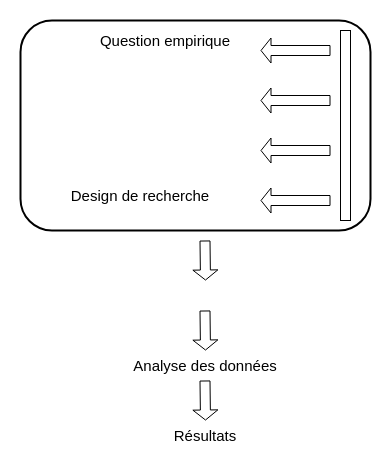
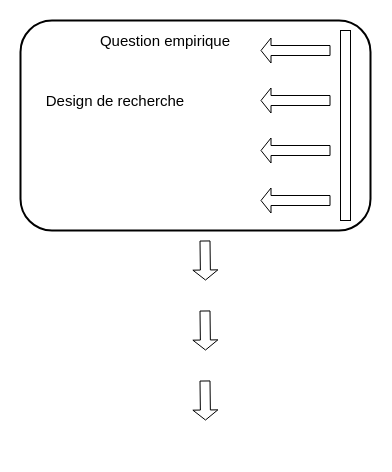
- <mxCell id="9" value="&lt;p align=&quot;center&quot; class=&quot;MsoNormal&quot;&gt;Design de recherche&lt;/p&gt;" style="text;html=1;strokeColor=none;fillColor=none;align=center;verticalAlign=middle;whiteSpace=wrap;rounded=0;fontSize=15;" vertex="1" parent="1"><mxGeometry x="60" y="180" width="160" height="30" as="geometry" /></mxCell>
+ <mxCell id="9" value="&lt;p align=&quot;center&quot; class=&quot;MsoNormal&quot;&gt;Design de recherche&lt;/p&gt;" style="text;html=1;strokeColor=none;fillColor=none;align=center;verticalAlign=middle;whiteSpace=wrap;rounded=0;fontSize=15;" vertex="1" parent="1"><mxGeometry x="35" y="85" width="160" height="30" as="geometry" /></mxCell>
- <mxCell id="12" value="&lt;p class=&quot;MsoNormal&quot;&gt;Analyse des données&lt;br&gt;&lt;/p&gt;" style="text;html=1;strokeColor=none;fillColor=none;align=center;verticalAlign=middle;whiteSpace=wrap;rounded=0;fontSize=15;" vertex="1" parent="10"><mxGeometry y="40" width="160" height="30" as="geometry" /></mxCell>
- <mxCell id="15" value="&lt;p class=&quot;MsoNormal&quot;&gt;Résultats&lt;br&gt;&lt;/p&gt;" style="text;html=1;strokeColor=none;fillColor=none;align=center;verticalAlign=middle;whiteSpace=wrap;rounded=0;fontSize=15;" vertex="1" parent="13"><mxGeometry y="40" width="160" height="30" as="geometry" /></mxCell>
